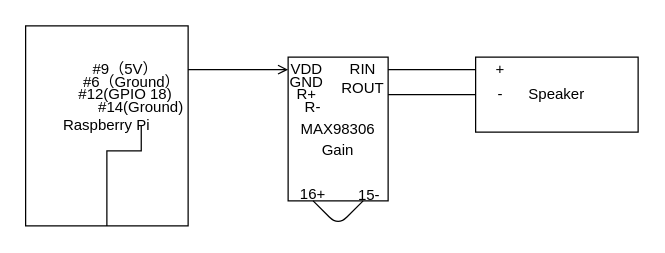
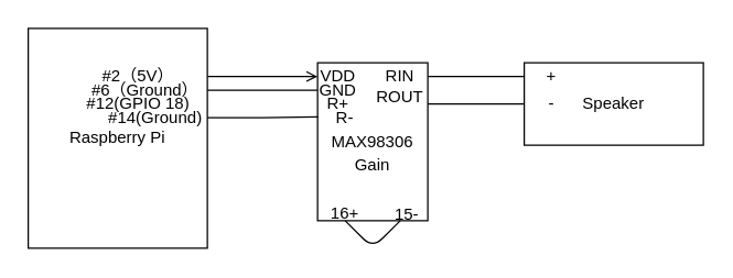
- <mxCell id="4" value="#9（5V）" style="text;html=1;strokeColor=none;fillColor=none;align=center;verticalAlign=middle;whiteSpace=wrap;rounded=0;" vertex="1" parent="1"><mxGeometry x="50" y="50" width="100" height="10" as="geometry" /></mxCell>
+ <mxCell id="4" value="#2（5V）" style="text;html=1;strokeColor=none;fillColor=none;align=center;verticalAlign=middle;whiteSpace=wrap;rounded=0;" vertex="1" parent="1"><mxGeometry x="50" y="50" width="100" height="10" as="geometry" /></mxCell>
+ <mxCell id="5" style="edgeStyle=orthogonalEdgeStyle;rounded=0;orthogonalLoop=1;jettySize=auto;html=1;endArrow=none;endFill=0;" edge="1" parent="1" source="6" target="12"><mxGeometry relative="1" as="geometry" /></mxCell>
- <mxCell id="7" value="" style="edgeStyle=orthogonalEdgeStyle;rounded=0;orthogonalLoop=1;jettySize=auto;html=1;endArrow=none;endFill=0;" edge="1" parent="1" source="8" target="2"><mxGeometry relative="1" as="geometry" /></mxCell>
+ <mxCell id="7" value="" style="edgeStyle=orthogonalEdgeStyle;rounded=0;orthogonalLoop=1;jettySize=auto;html=1;endArrow=none;endFill=0;entryX=0.005;entryY=0.343;entryDx=0;entryDy=0;entryPerimeter=0;" edge="1" parent="1" source="8" target="10"><mxGeometry relative="1" as="geometry" /></mxCell>
